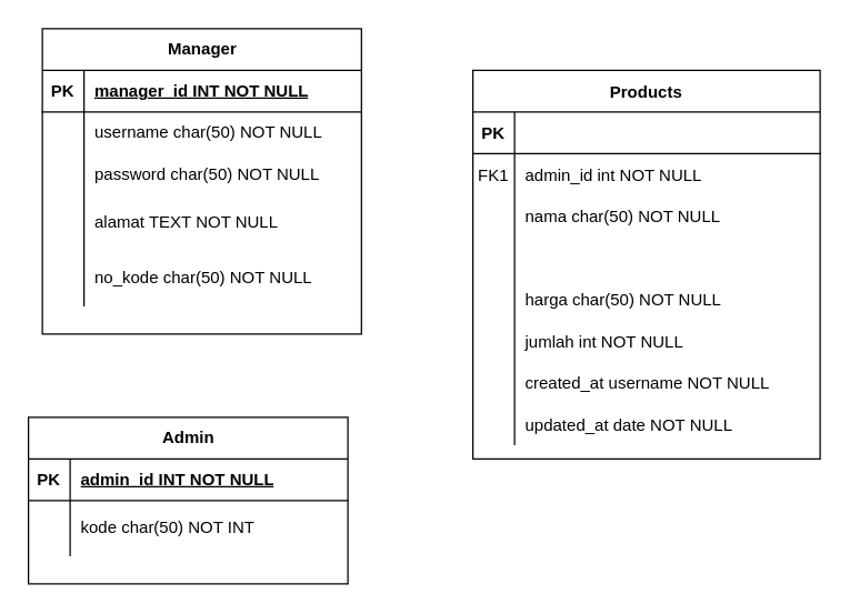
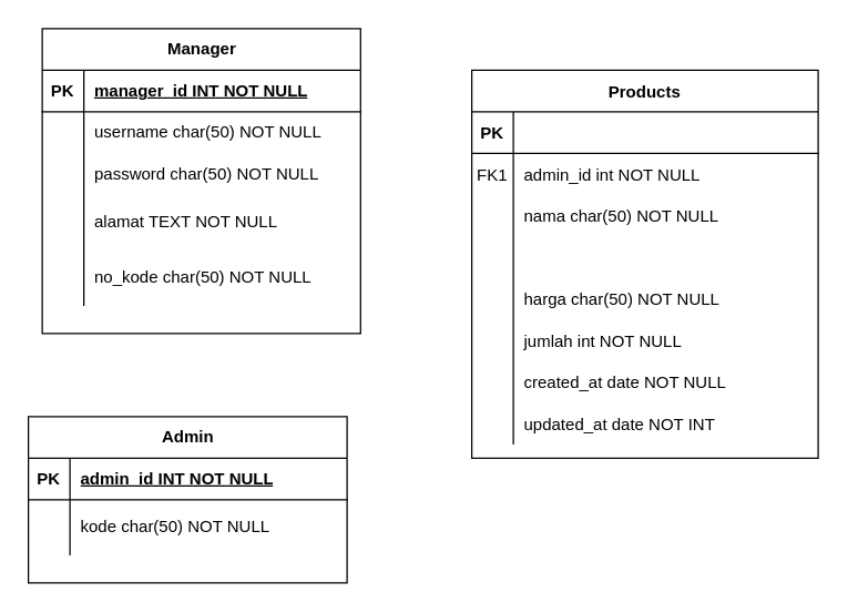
- <mxCell id="21" value="created_at username NOT NULL" style="shape=partialRectangle;overflow=hidden;connectable=0;fillColor=none;top=0;left=0;bottom=0;right=0;align=left;spacingLeft=6;" vertex="1" parent="19"><mxGeometry x="30" width="220" height="30" as="geometry"><mxRectangle width="220" height="30" as="alternateBounds" /></mxGeometry></mxCell>
+ <mxCell id="21" value="created_at date NOT NULL" style="shape=partialRectangle;overflow=hidden;connectable=0;fillColor=none;top=0;left=0;bottom=0;right=0;align=left;spacingLeft=6;" vertex="1" parent="19"><mxGeometry x="30" width="220" height="30" as="geometry"><mxRectangle width="220" height="30" as="alternateBounds" /></mxGeometry></mxCell>
- <mxCell id="24" value="updated_at date NOT NULL" style="shape=partialRectangle;overflow=hidden;connectable=0;fillColor=none;top=0;left=0;bottom=0;right=0;align=left;spacingLeft=6;" vertex="1" parent="22"><mxGeometry x="30" width="220" height="30" as="geometry"><mxRectangle width="220" height="30" as="alternateBounds" /></mxGeometry></mxCell>
+ <mxCell id="24" value="updated_at date NOT INT" style="shape=partialRectangle;overflow=hidden;connectable=0;fillColor=none;top=0;left=0;bottom=0;right=0;align=left;spacingLeft=6;" vertex="1" parent="22"><mxGeometry x="30" width="220" height="30" as="geometry"><mxRectangle width="220" height="30" as="alternateBounds" /></mxGeometry></mxCell>
- <mxCell id="47" value="kode char(50) NOT INT" style="shape=partialRectangle;connectable=0;fillColor=none;top=0;left=0;bottom=0;right=0;align=left;spacingLeft=6;overflow=hidden;whiteSpace=wrap;html=1;" vertex="1" parent="45"><mxGeometry x="30" width="200" height="40" as="geometry"><mxRectangle width="200" height="40" as="alternateBounds" /></mxGeometry></mxCell>
+ <mxCell id="47" value="kode char(50) NOT NULL" style="shape=partialRectangle;connectable=0;fillColor=none;top=0;left=0;bottom=0;right=0;align=left;spacingLeft=6;overflow=hidden;whiteSpace=wrap;html=1;" vertex="1" parent="45"><mxGeometry x="30" width="200" height="40" as="geometry"><mxRectangle width="200" height="40" as="alternateBounds" /></mxGeometry></mxCell>
